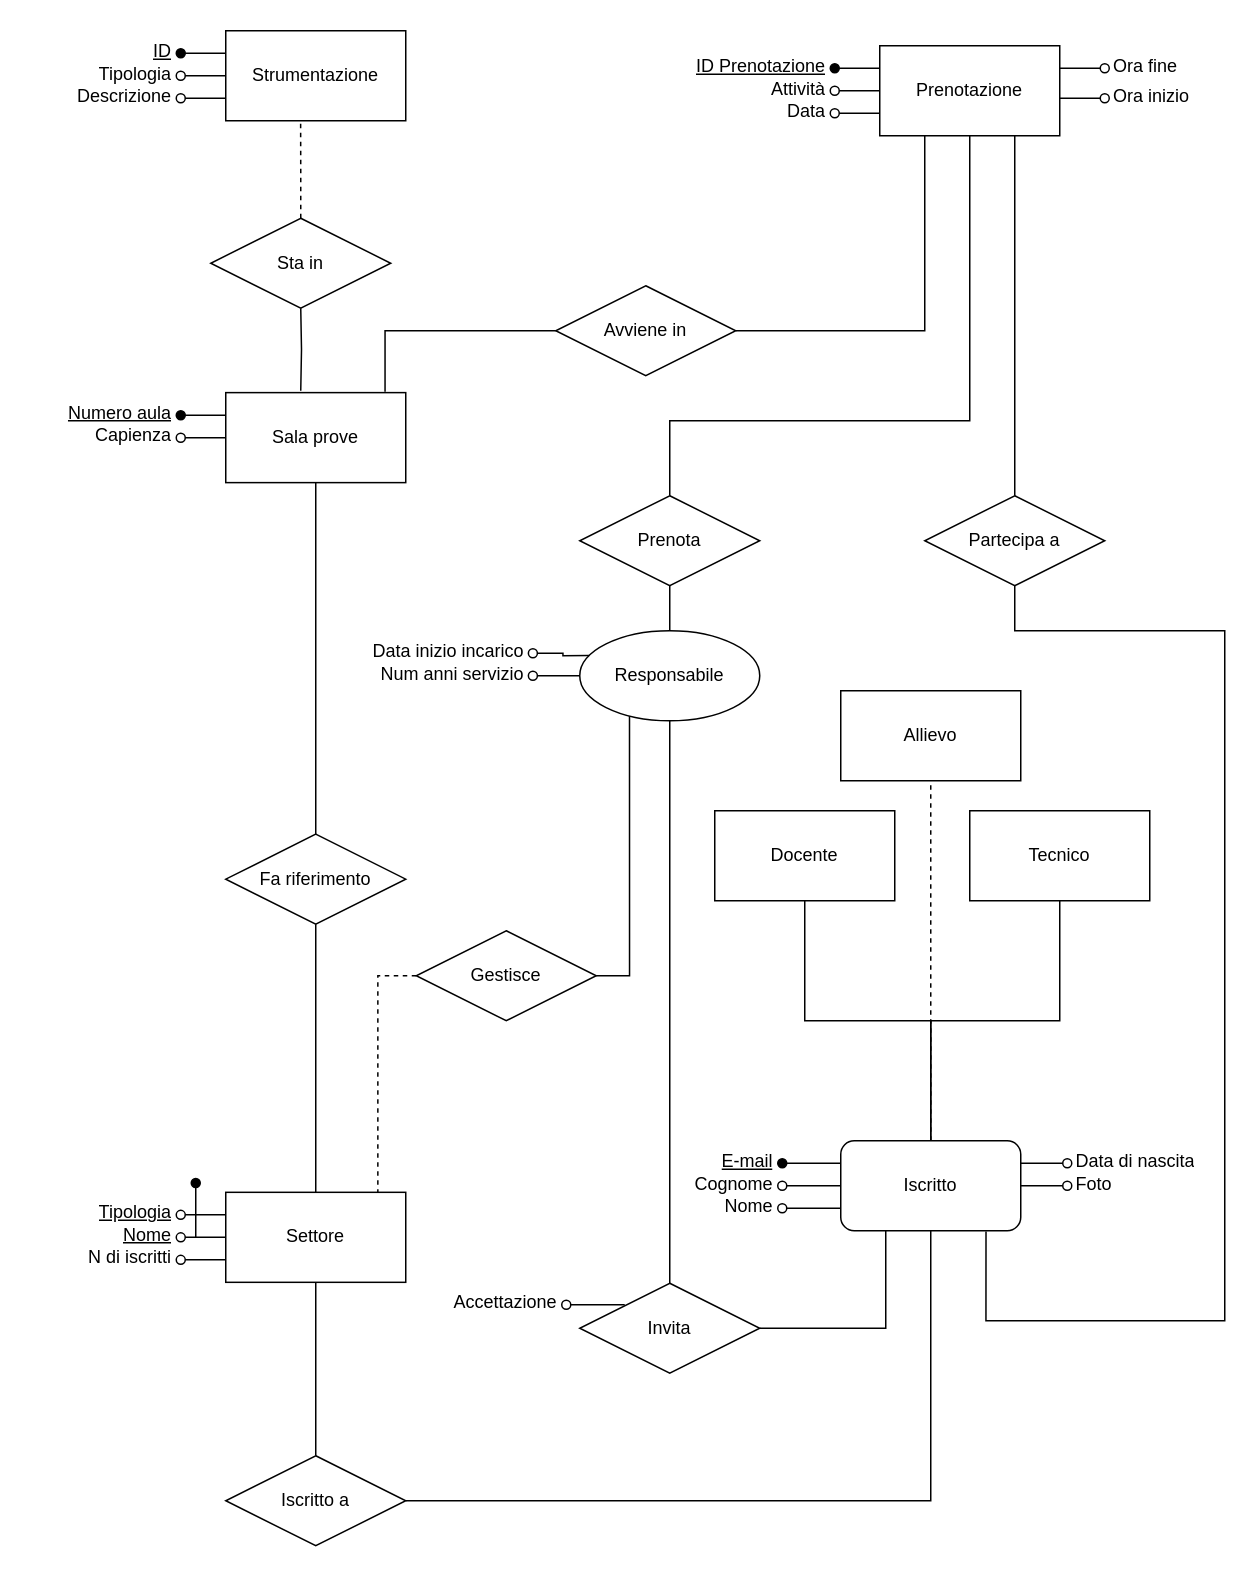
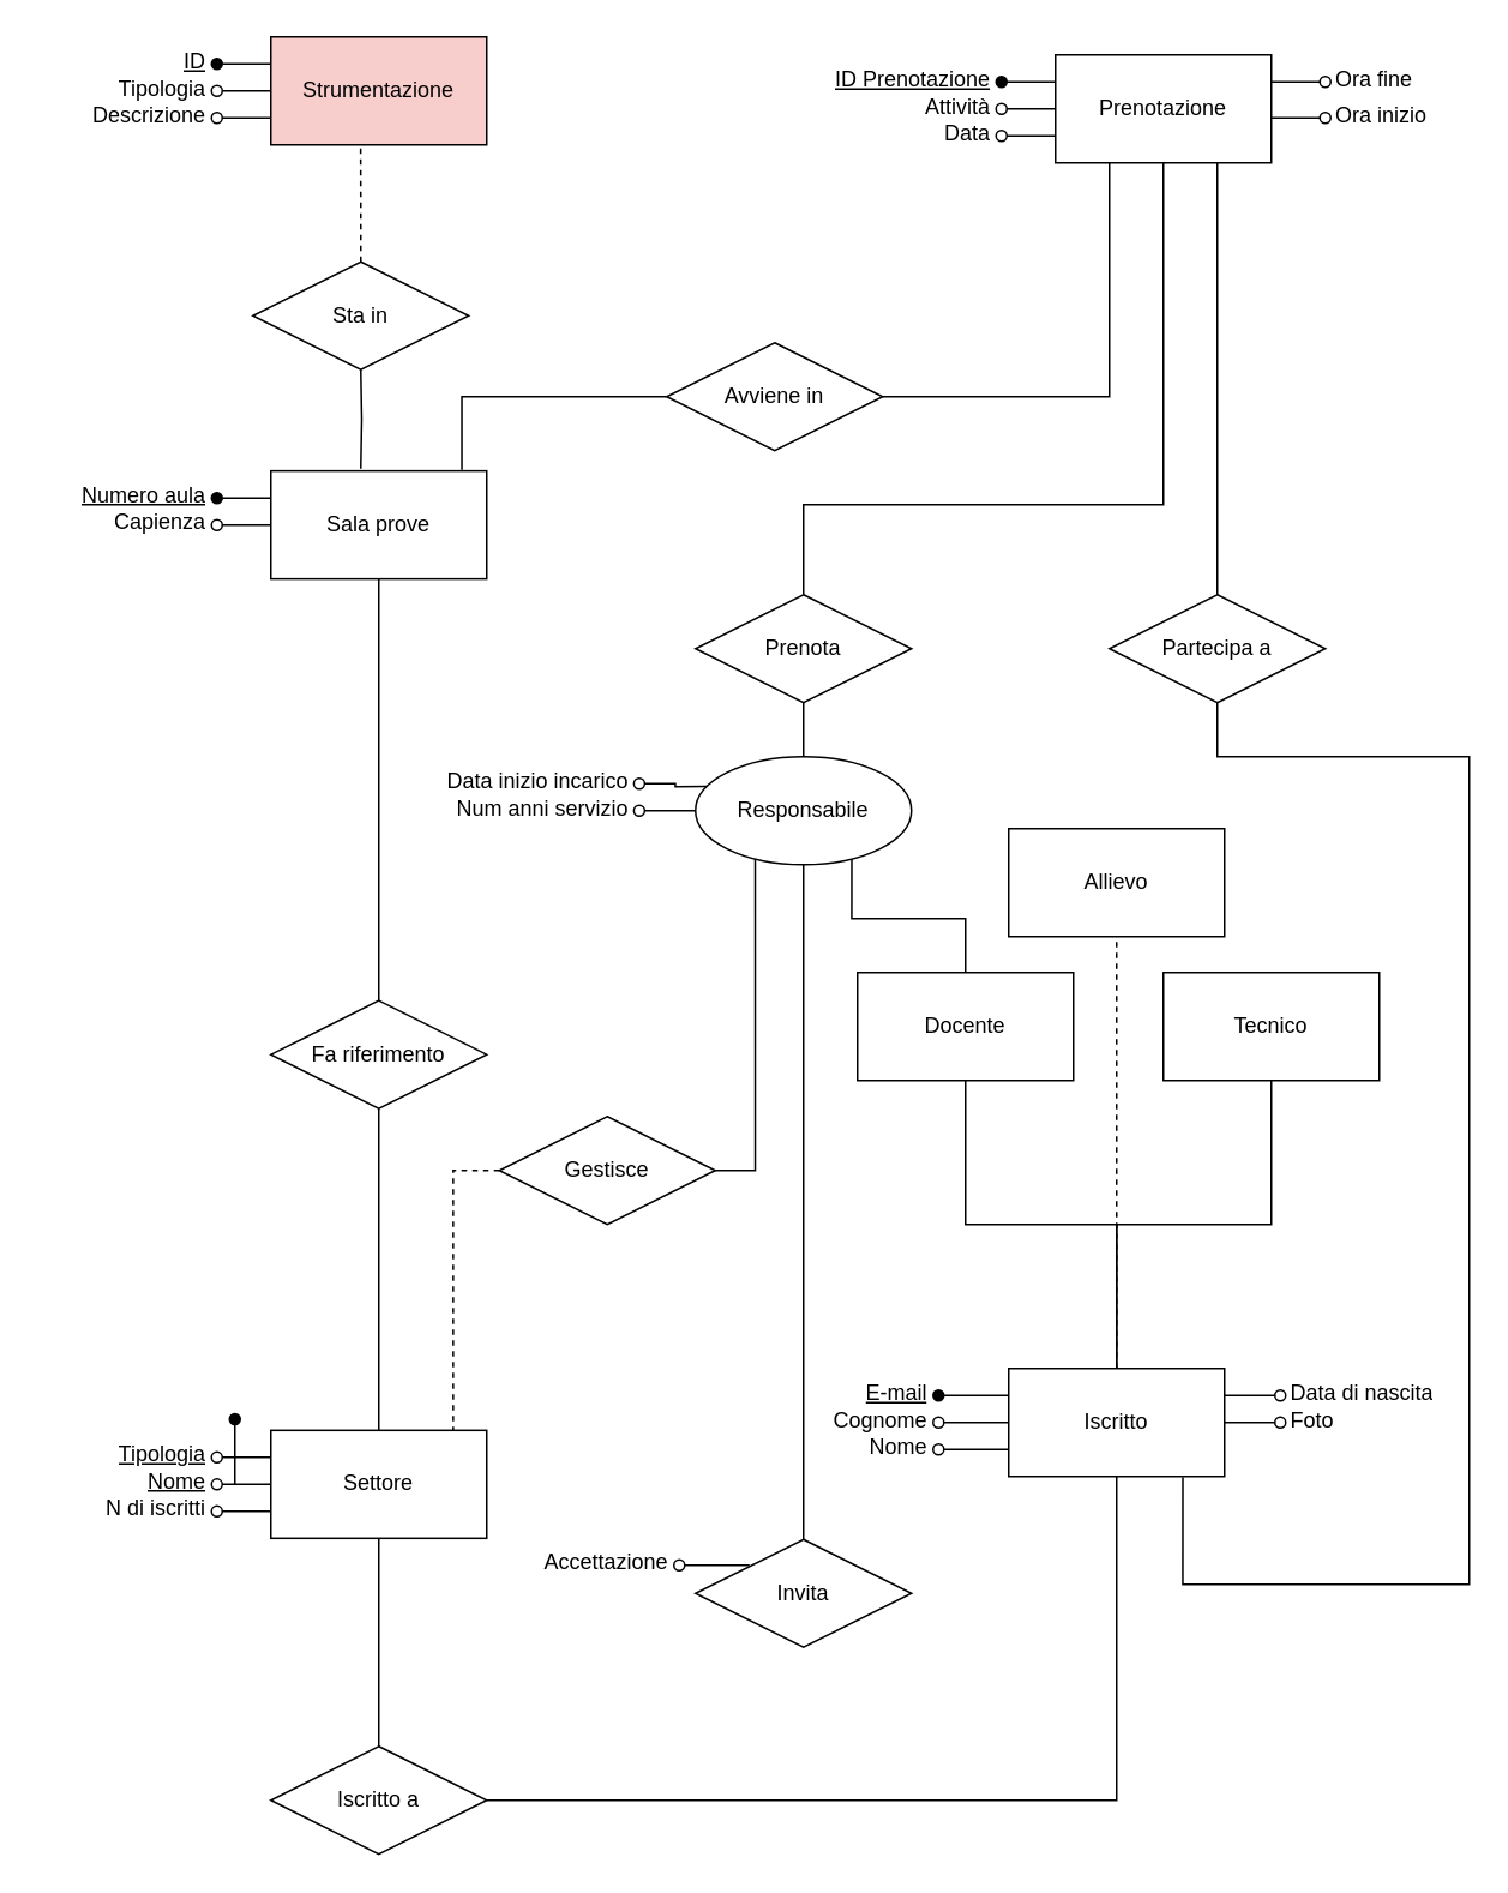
- <mxCell id="38" value="Strumentazione" style="whiteSpace=wrap;html=1;" parent="37" vertex="1"><mxGeometry x="110" width="120" height="60" as="geometry" /></mxCell>
+ <mxCell id="38" value="Strumentazione" style="whiteSpace=wrap;html=1;fillColor=#f8cecc;" parent="37" vertex="1"><mxGeometry x="110" width="120" height="60" as="geometry" /></mxCell>
+ <mxCell id="84" style="edgeStyle=orthogonalEdgeStyle;rounded=0;orthogonalLoop=1;jettySize=auto;html=1;exitX=0.75;exitY=1;exitDx=0;exitDy=0;entryX=0.5;entryY=0;entryDx=0;entryDy=0;endArrow=none;startFill=0;" parent="1" source="79" target="17" edge="1"><mxGeometry relative="1" as="geometry" /></mxCell>
- <mxCell id="68" value="Iscritto" style="whiteSpace=wrap;html=1;rounded=1;" parent="66" vertex="1"><mxGeometry x="109" width="120" height="60" as="geometry" /></mxCell>
+ <mxCell id="68" value="Iscritto" style="rounded=0;whiteSpace=wrap;html=1;" parent="66" vertex="1"><mxGeometry x="109" width="120" height="60" as="geometry" /></mxCell>
- <mxCell id="25" style="edgeStyle=orthogonalEdgeStyle;rounded=0;orthogonalLoop=1;jettySize=auto;html=1;entryX=0.25;entryY=1;entryDx=0;entryDy=0;endArrow=none;startFill=0;" parent="1" source="26" target="68" edge="1"><mxGeometry relative="1" as="geometry" /></mxCell>
